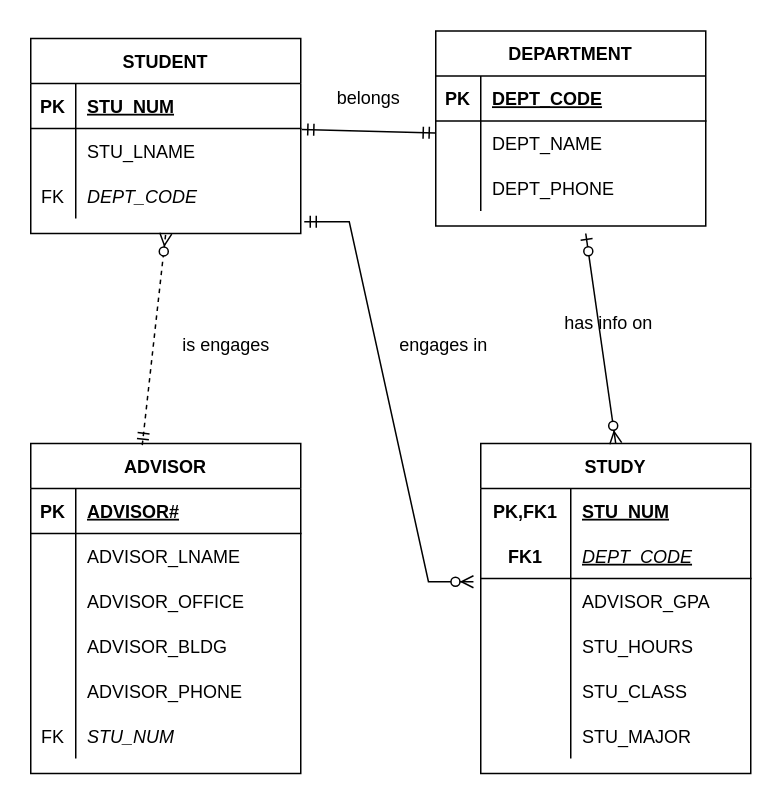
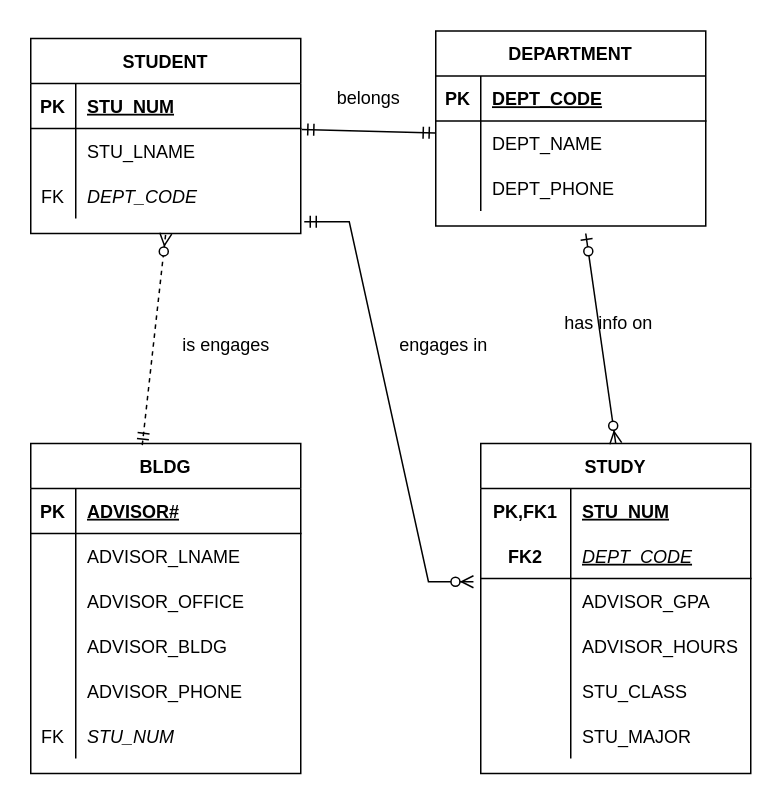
- <mxCell id="22" value="ADVISOR" style="shape=table;startSize=30;container=1;collapsible=1;childLayout=tableLayout;fixedRows=1;rowLines=0;fontStyle=1;align=center;resizeLast=1;" vertex="1" parent="1"><mxGeometry x="20" y="295" width="180" height="220" as="geometry" /></mxCell>
+ <mxCell id="22" value="BLDG" style="shape=table;startSize=30;container=1;collapsible=1;childLayout=tableLayout;fixedRows=1;rowLines=0;fontStyle=1;align=center;resizeLast=1;" vertex="1" parent="1"><mxGeometry x="20" y="295" width="180" height="220" as="geometry" /></mxCell>
- <mxCell id="46" value="FK1" style="shape=partialRectangle;connectable=0;fillColor=none;top=0;left=0;bottom=0;right=0;fontStyle=1;overflow=hidden;" vertex="1" parent="45"><mxGeometry width="60" height="30" as="geometry"><mxRectangle width="60" height="30" as="alternateBounds" /></mxGeometry></mxCell>
+ <mxCell id="46" value="FK2" style="shape=partialRectangle;connectable=0;fillColor=none;top=0;left=0;bottom=0;right=0;fontStyle=1;overflow=hidden;" vertex="1" parent="45"><mxGeometry width="60" height="30" as="geometry"><mxRectangle width="60" height="30" as="alternateBounds" /></mxGeometry></mxCell>
- <mxCell id="53" value="STU_HOURS" style="shape=partialRectangle;connectable=0;fillColor=none;top=0;left=0;bottom=0;right=0;align=left;spacingLeft=6;overflow=hidden;" vertex="1" parent="51"><mxGeometry x="60" width="120" height="30" as="geometry"><mxRectangle width="120" height="30" as="alternateBounds" /></mxGeometry></mxCell>
+ <mxCell id="53" value="ADVISOR_HOURS" style="shape=partialRectangle;connectable=0;fillColor=none;top=0;left=0;bottom=0;right=0;align=left;spacingLeft=6;overflow=hidden;" vertex="1" parent="51"><mxGeometry x="60" width="120" height="30" as="geometry"><mxRectangle width="120" height="30" as="alternateBounds" /></mxGeometry></mxCell>
